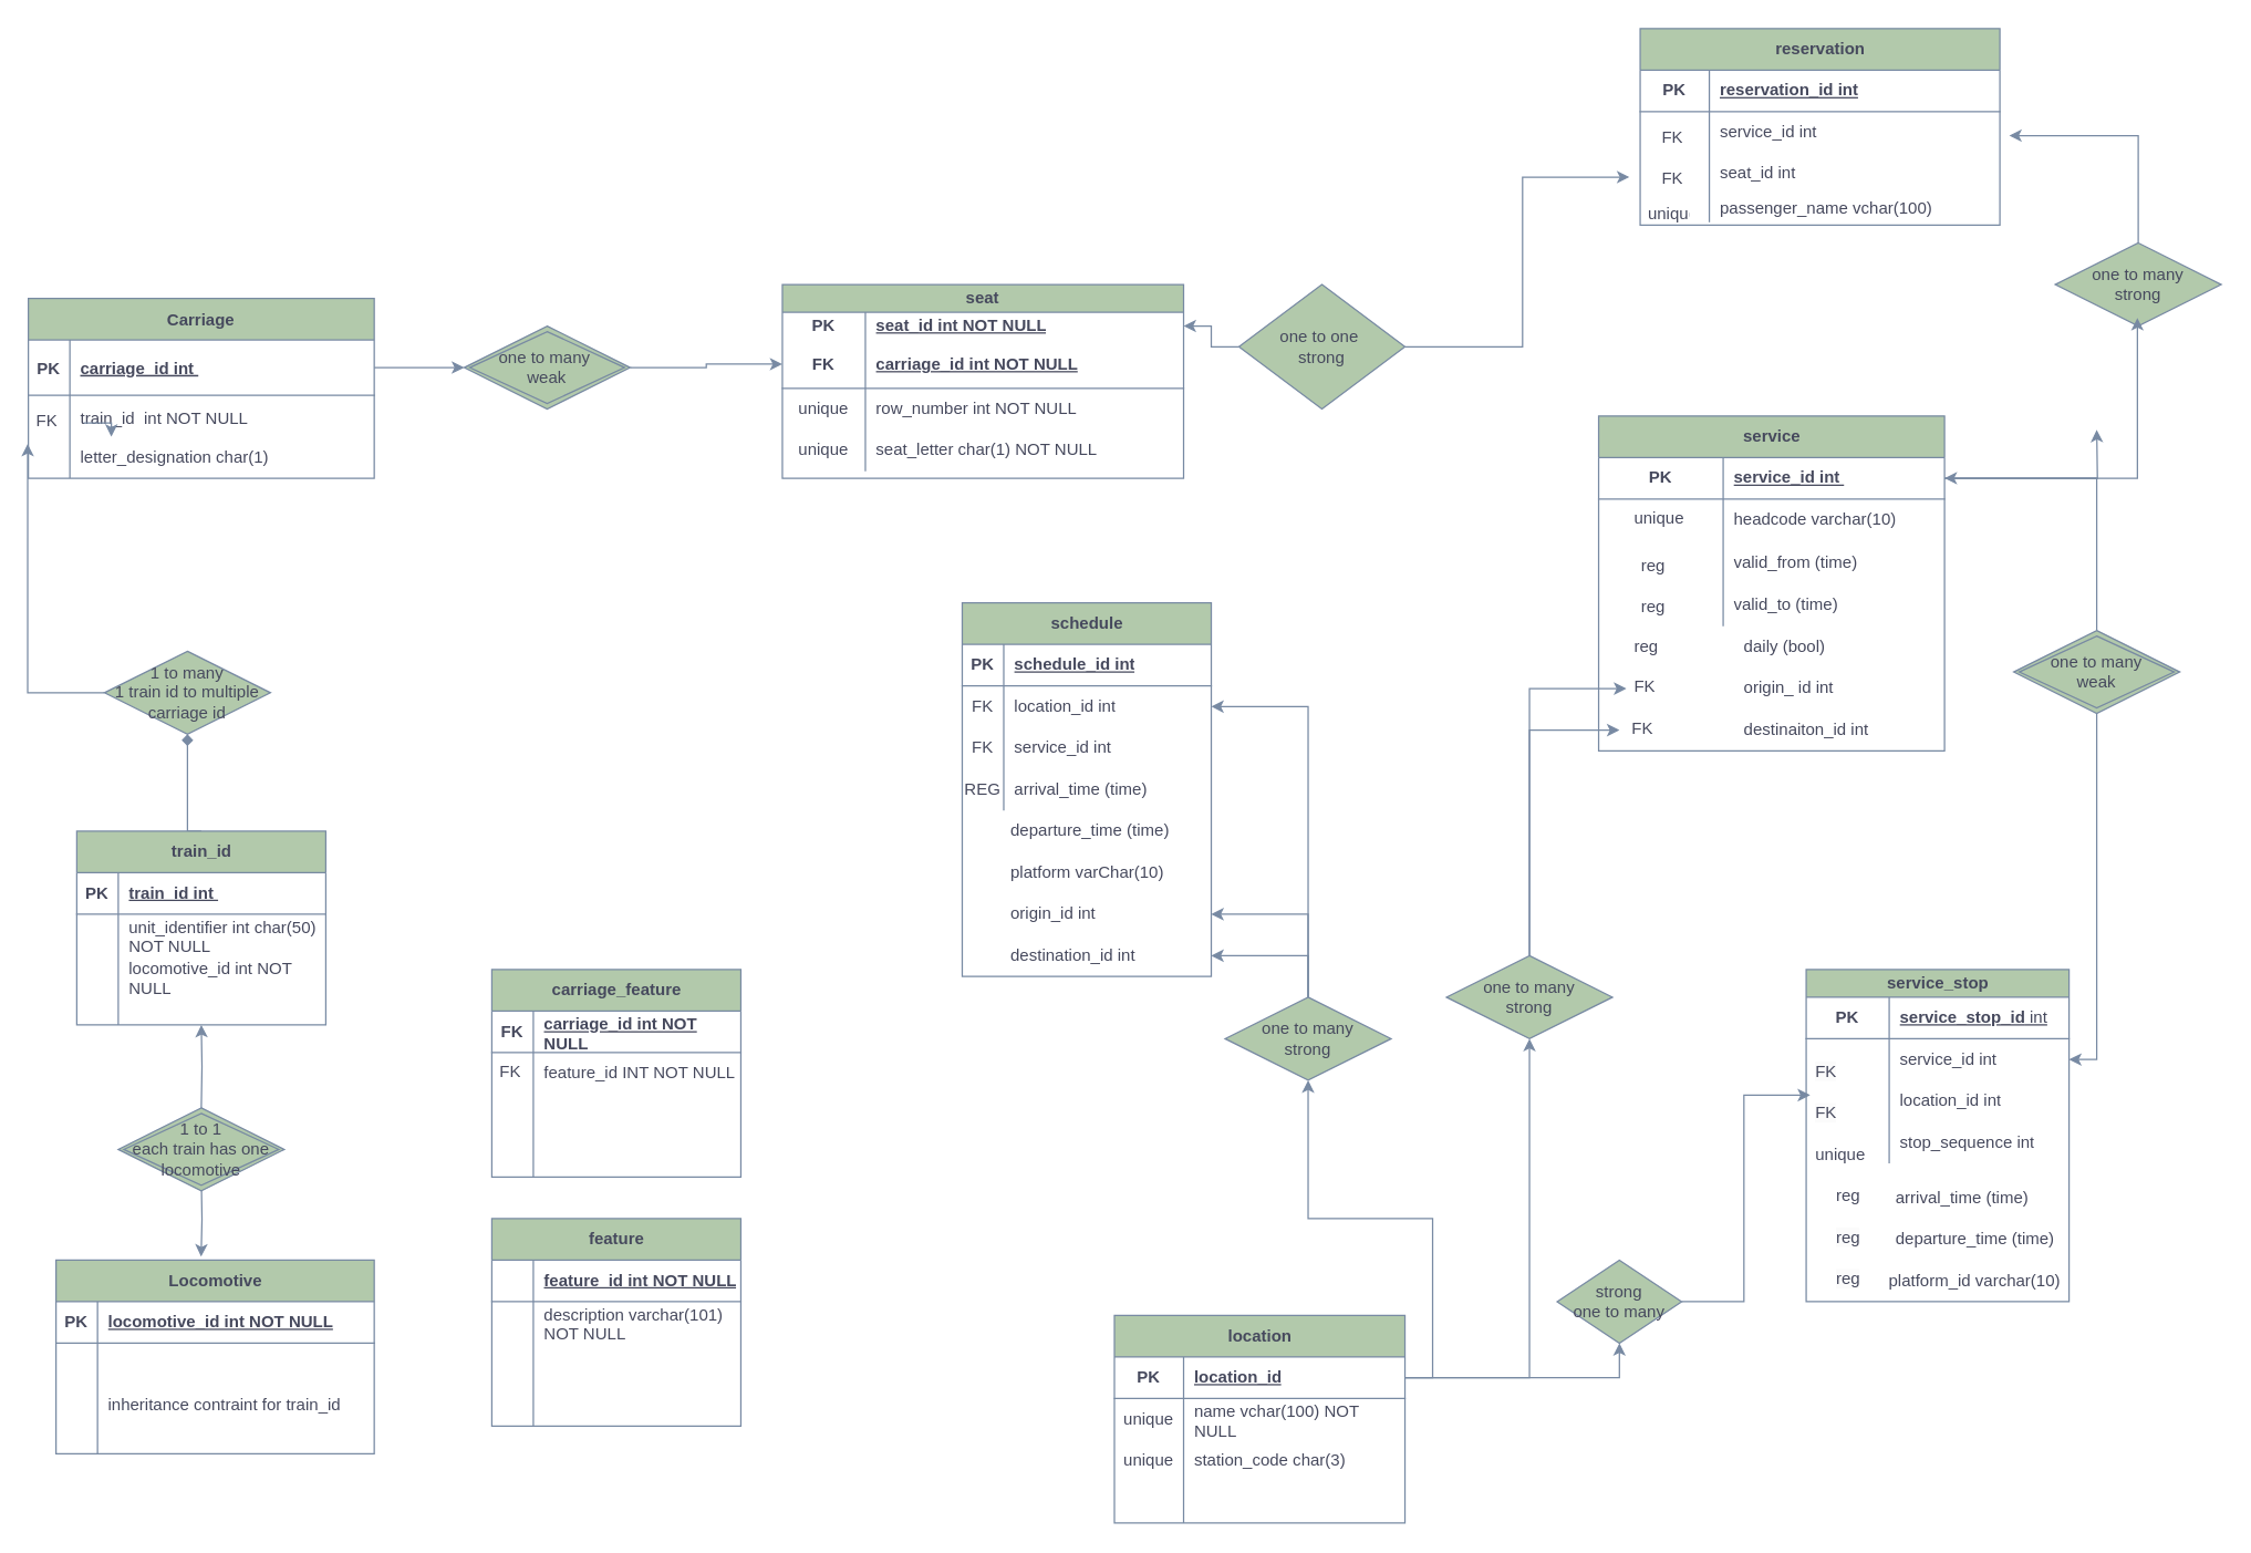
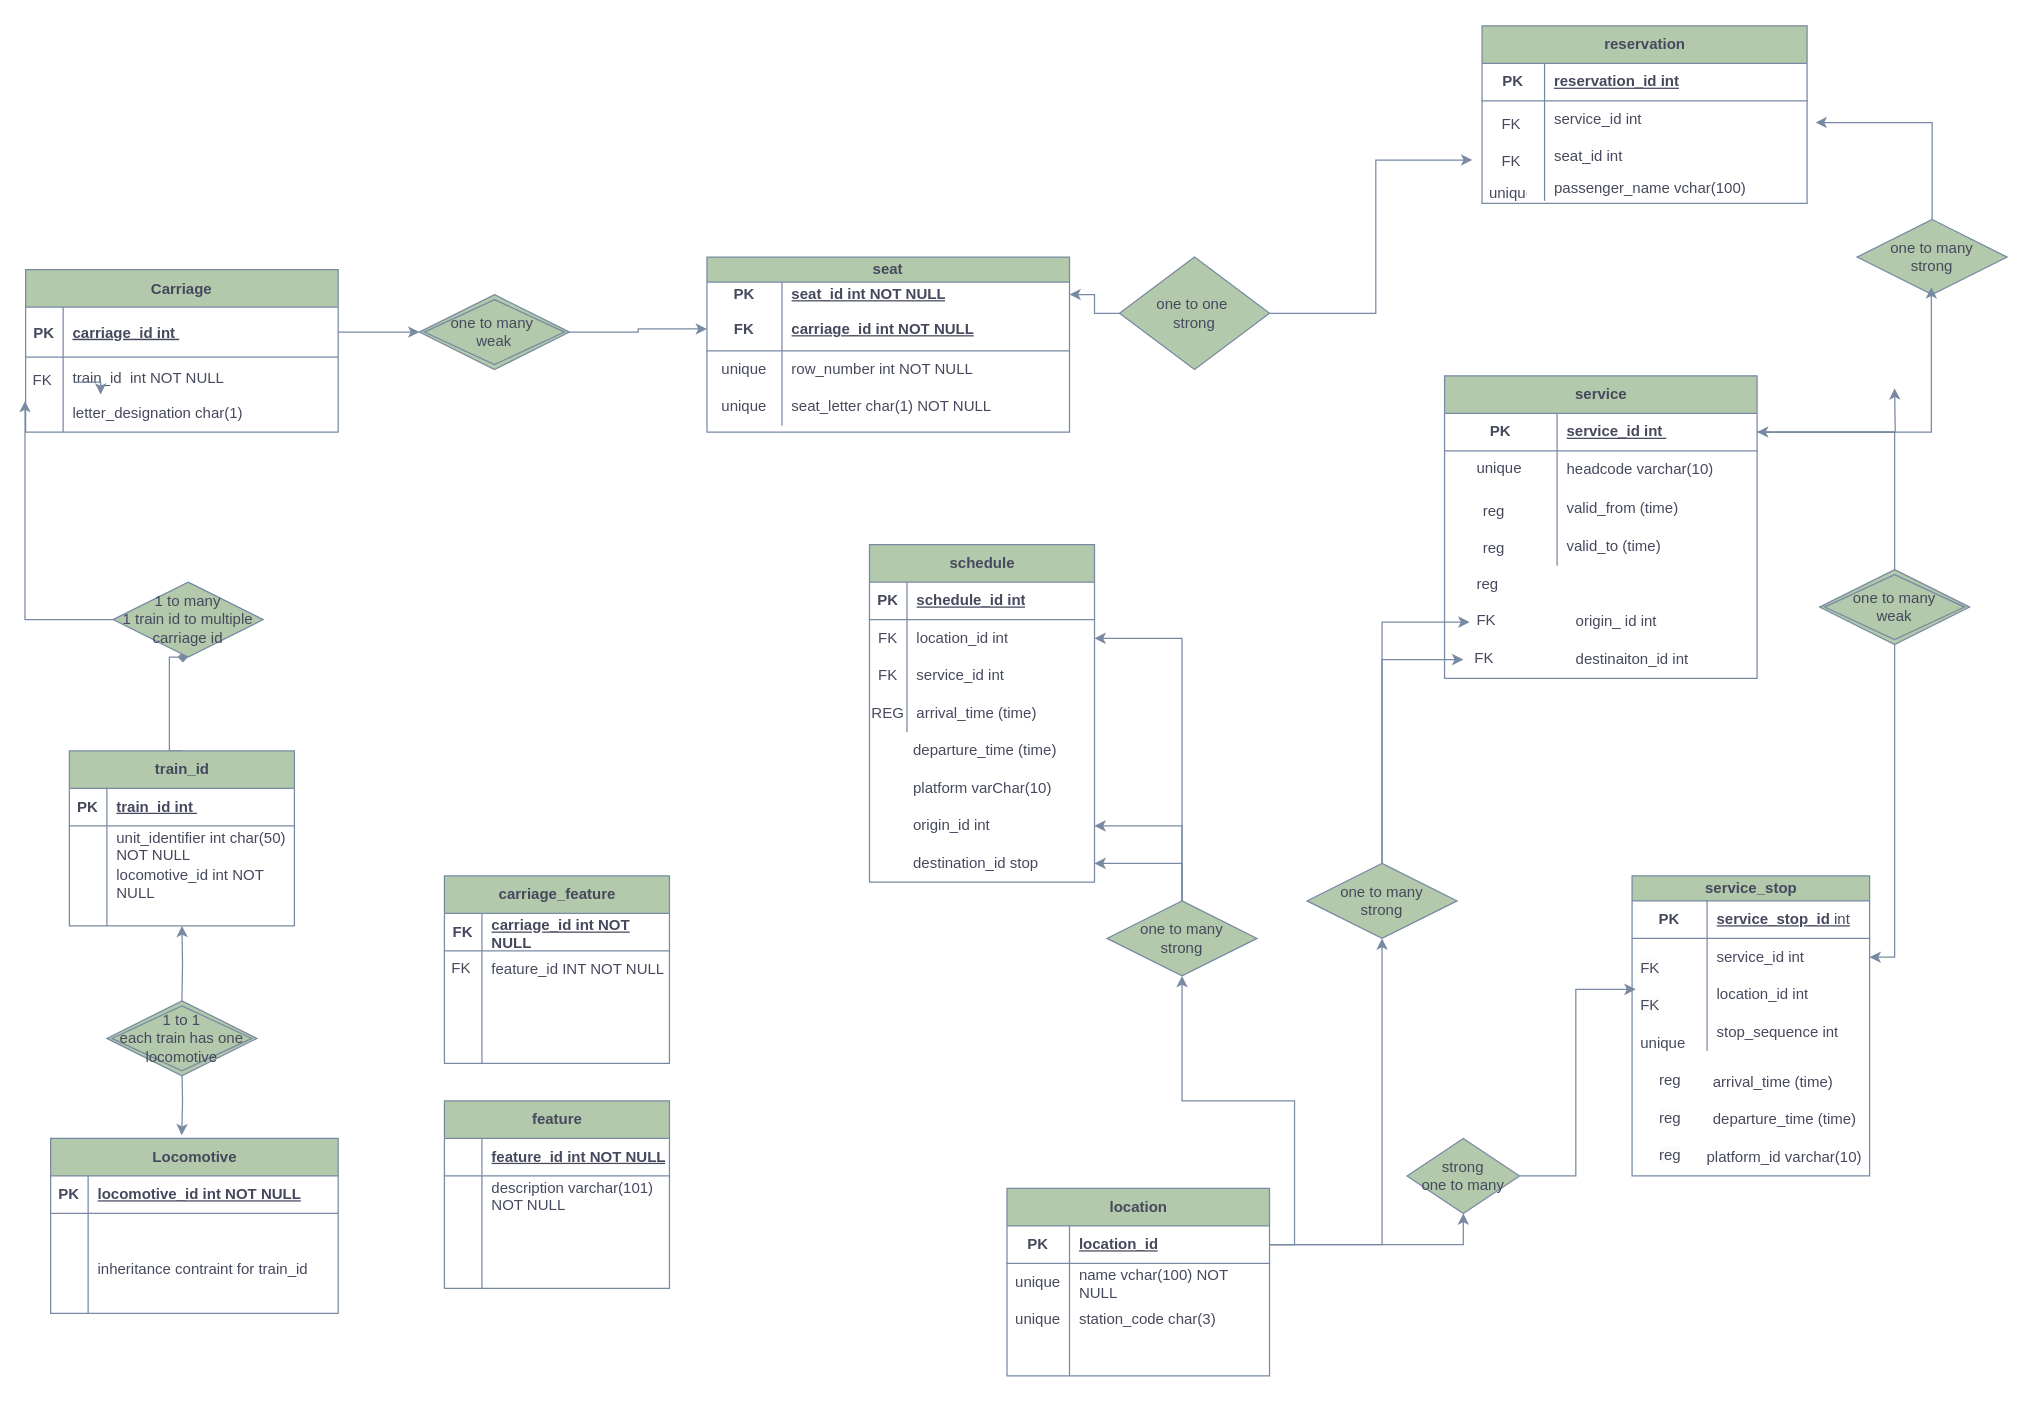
- <mxCell id="95" value="&amp;nbsp;daily (bool)&amp;nbsp;&amp;nbsp;" style="text;strokeColor=none;align=left;fillColor=none;html=1;verticalAlign=middle;whiteSpace=wrap;rounded=0;labelBackgroundColor=none;fontColor=#46495D;" vertex="1" parent="81"><mxGeometry x="100" y="152" width="150" height="30" as="geometry" /></mxCell>
- <mxCell id="38" value="1 to many&lt;div&gt;1 train id to multiple carriage id&lt;/div&gt;" style="shape=rhombus;perimeter=rhombusPerimeter;whiteSpace=wrap;html=1;align=center;labelBackgroundColor=none;fillColor=#B2C9AB;strokeColor=#788AA3;fontColor=#46495D;" vertex="1" parent="1"><mxGeometry x="75" y="470" width="120" height="60" as="geometry" /></mxCell>
+ <mxCell id="38" value="1 to many&lt;div&gt;1 train id to multiple carriage id&lt;/div&gt;" style="shape=rhombus;perimeter=rhombusPerimeter;whiteSpace=wrap;html=1;align=center;labelBackgroundColor=none;fillColor=#B2C9AB;strokeColor=#788AA3;fontColor=#46495D;" vertex="1" parent="1"><mxGeometry x="90" y="465" width="120" height="60" as="geometry" /></mxCell>
- <mxCell id="134" value="&amp;nbsp;destination_id int" style="text;strokeColor=none;align=left;fillColor=none;html=1;verticalAlign=middle;whiteSpace=wrap;rounded=0;labelBackgroundColor=none;fontColor=#46495D;" vertex="1" parent="117"><mxGeometry x="30" y="240" width="150" height="30" as="geometry" /></mxCell>
+ <mxCell id="134" value="&amp;nbsp;destination_id stop" style="text;strokeColor=none;align=left;fillColor=none;html=1;verticalAlign=middle;whiteSpace=wrap;rounded=0;labelBackgroundColor=none;fontColor=#46495D;" vertex="1" parent="117"><mxGeometry x="30" y="240" width="150" height="30" as="geometry" /></mxCell>
